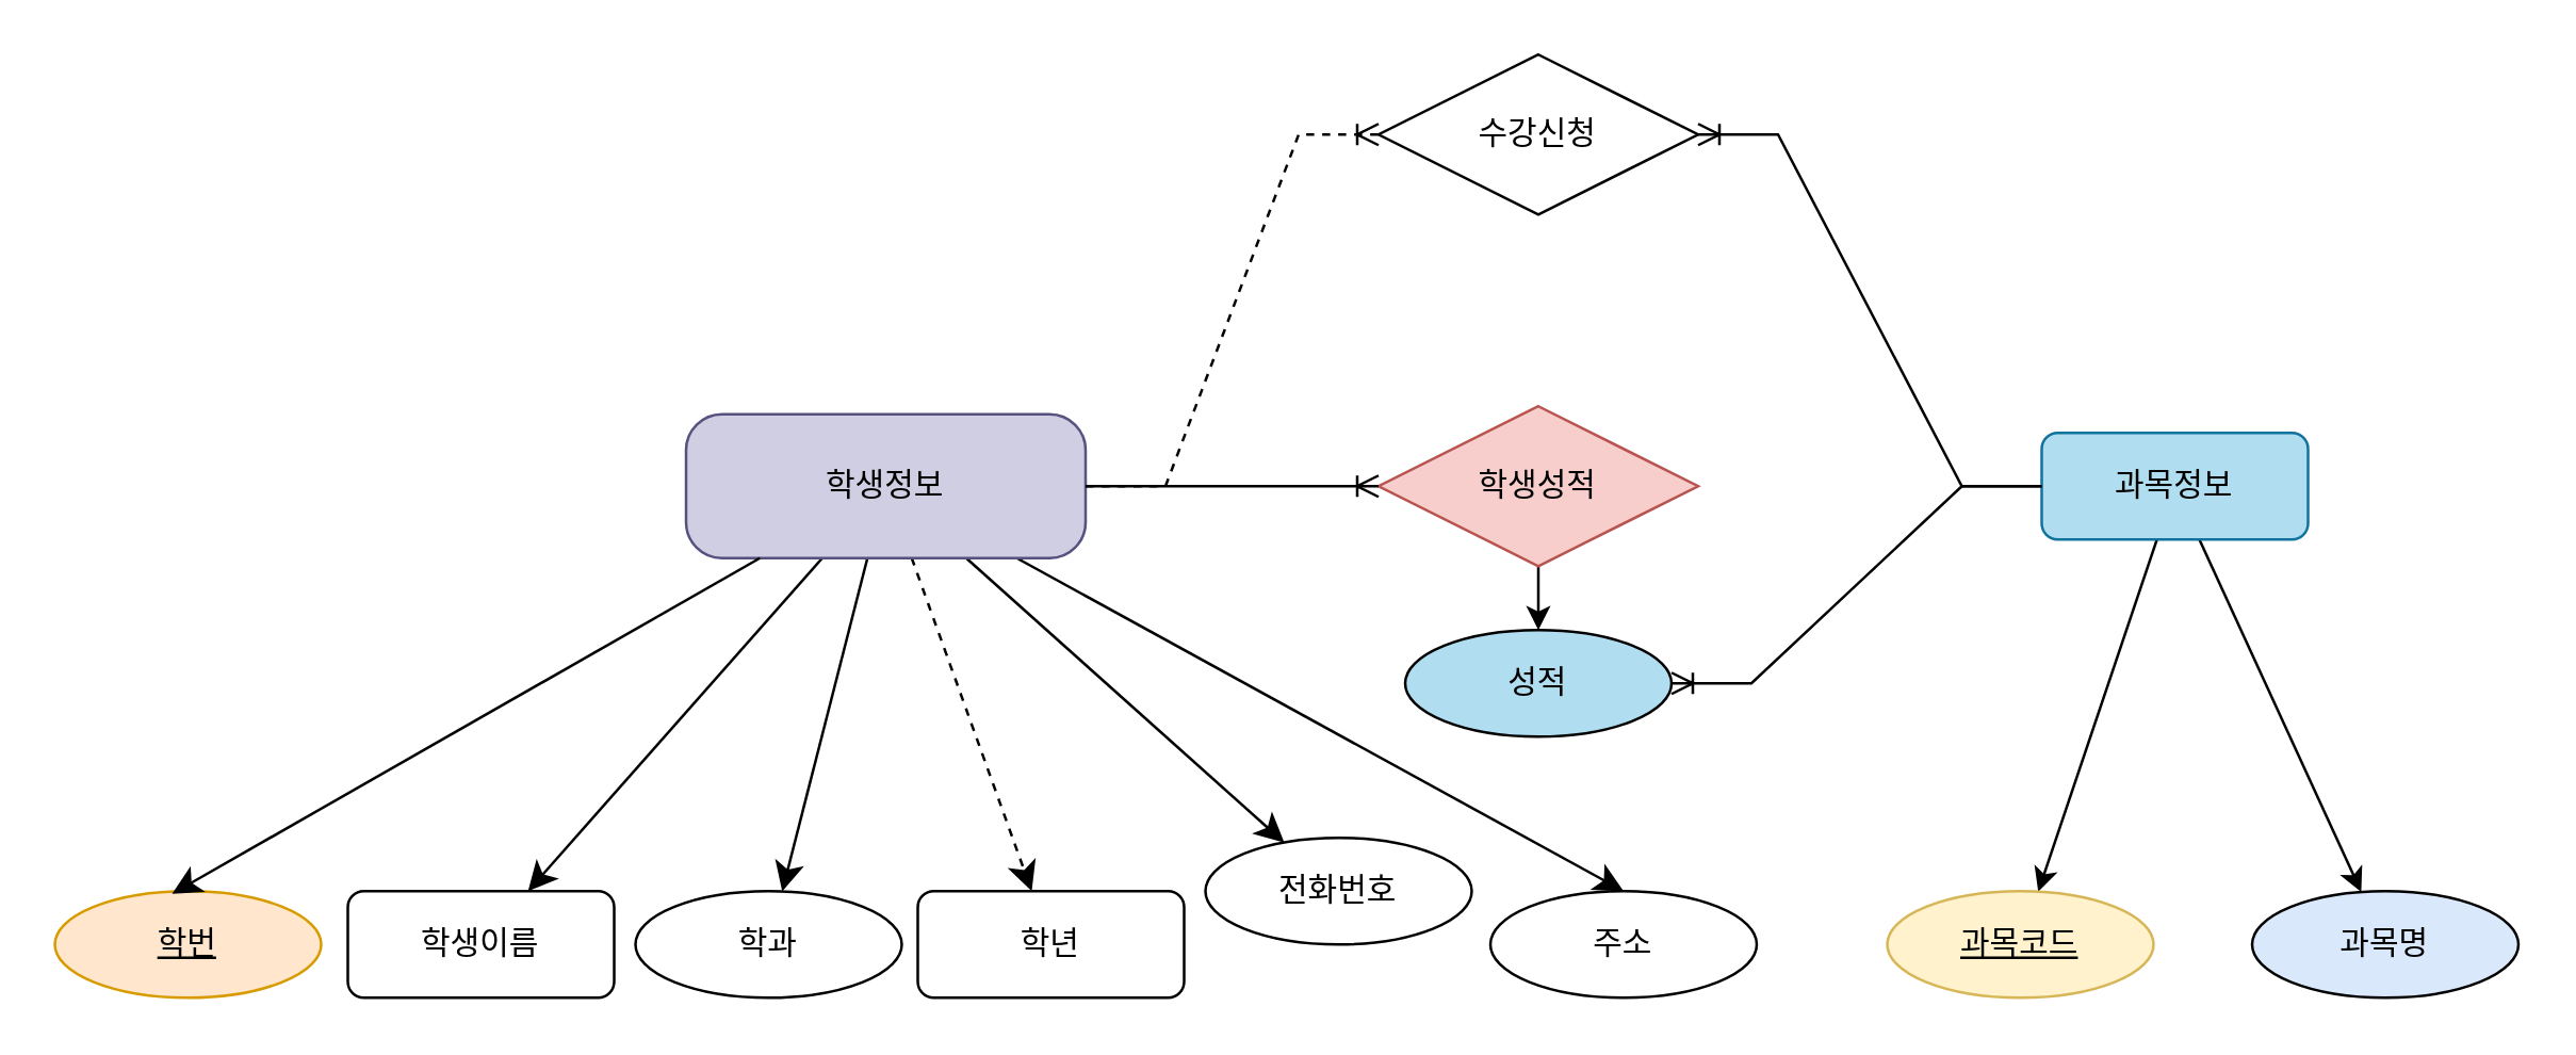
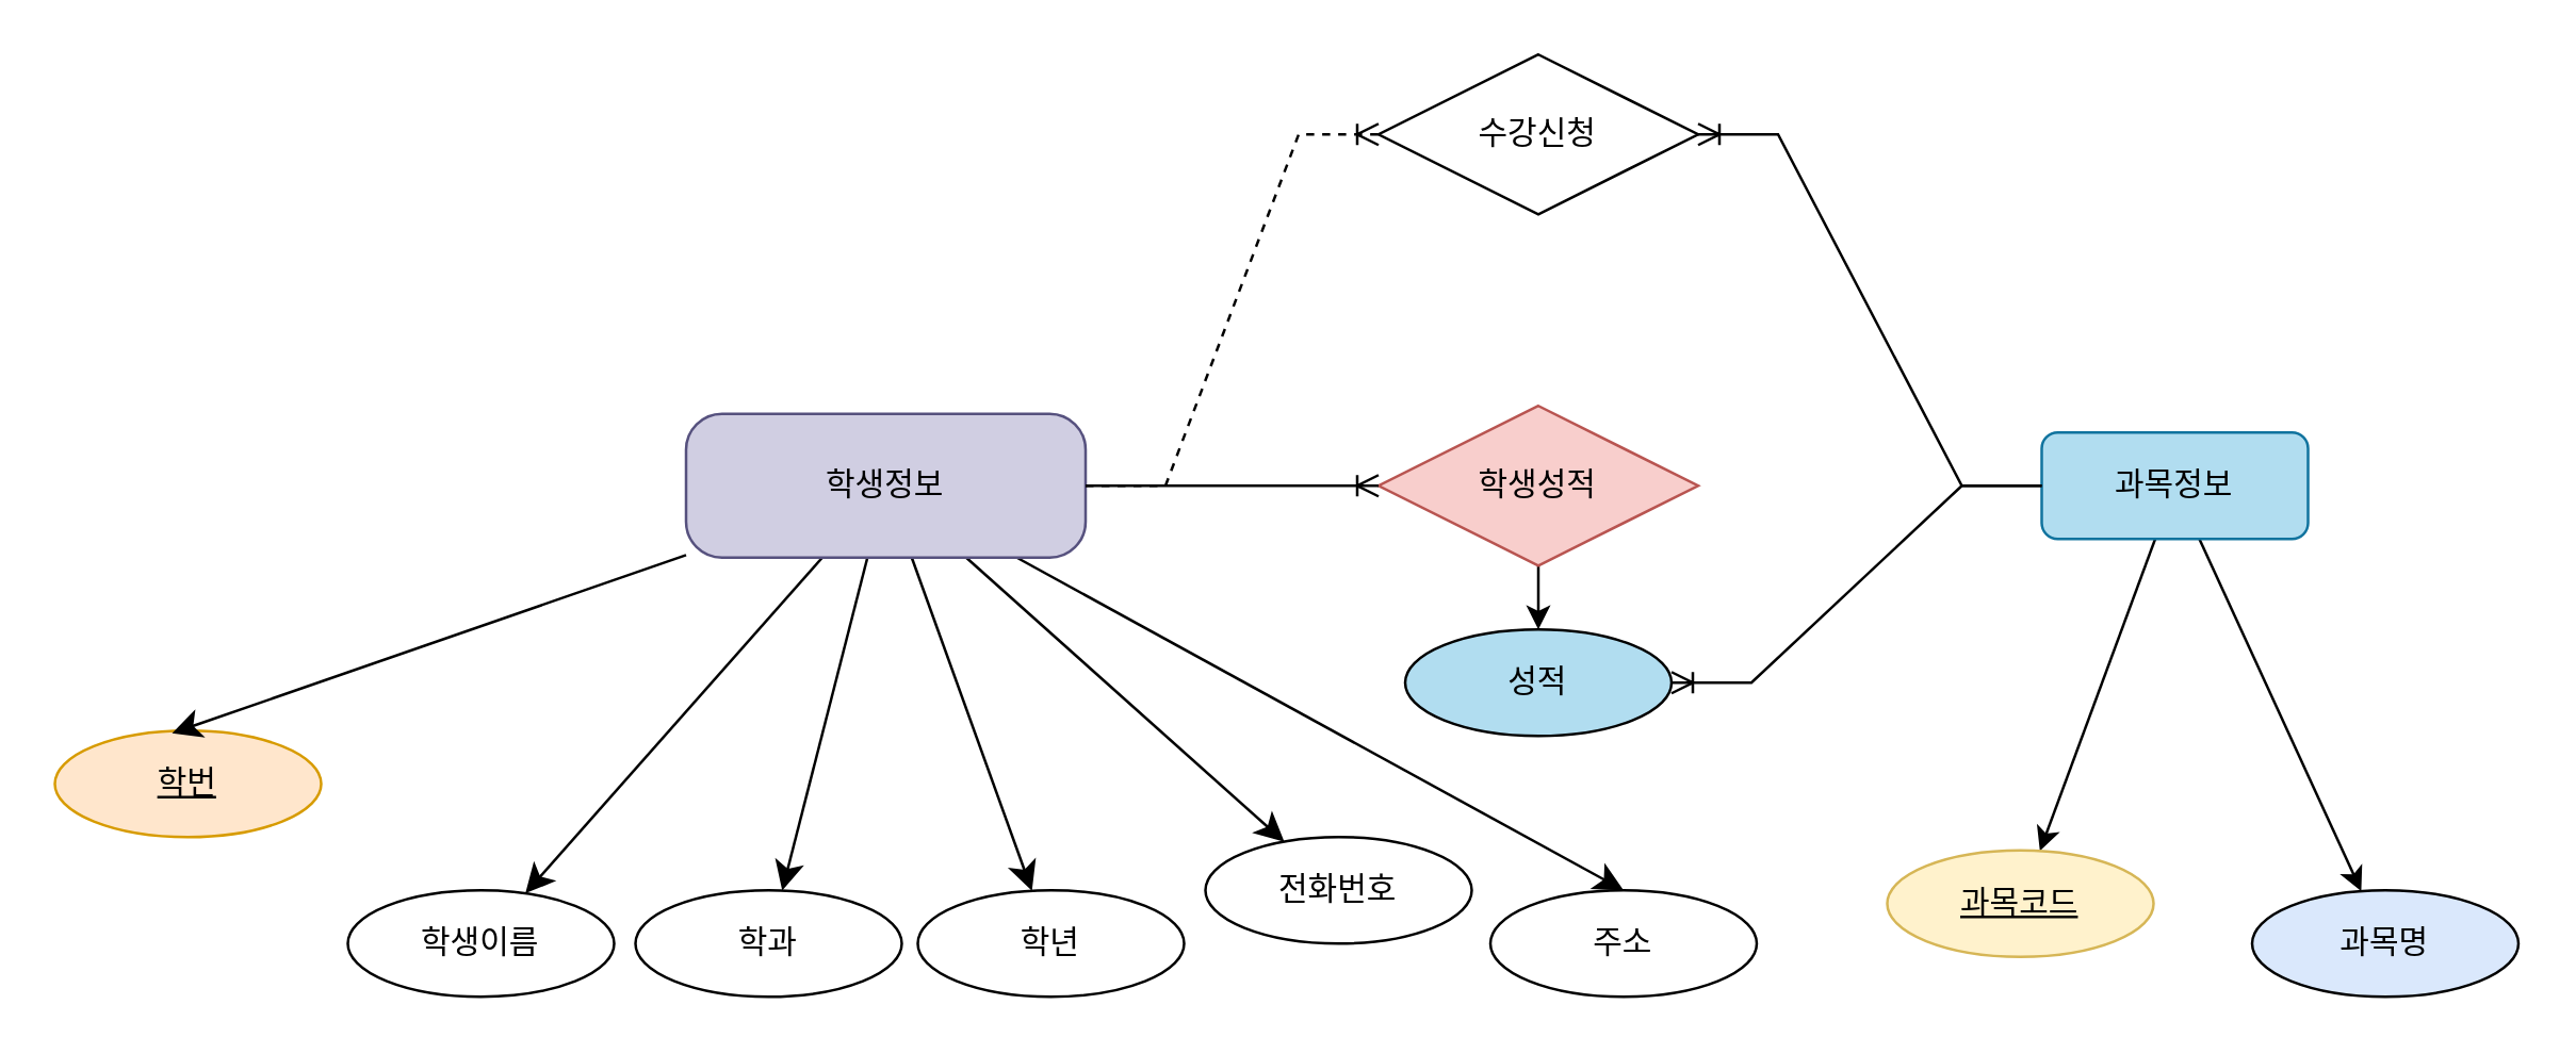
- <mxCell id="10" style="edgeStyle=none;curved=1;rounded=0;orthogonalLoop=1;jettySize=auto;html=1;fontSize=12;startSize=8;endSize=8;labelBackgroundColor=none;fontColor=default;dashed=1;" parent="1" source="13" target="5" edge="1"><mxGeometry relative="1" as="geometry" /></mxCell>
+ <mxCell id="10" style="edgeStyle=none;curved=1;rounded=0;orthogonalLoop=1;jettySize=auto;html=1;fontSize=12;startSize=8;endSize=8;labelBackgroundColor=none;fontColor=default;" parent="1" source="13" target="5" edge="1"><mxGeometry relative="1" as="geometry" /></mxCell>
- <mxCell id="2" value="학번" style="ellipse;whiteSpace=wrap;html=1;align=center;fontStyle=4;flipH=1;labelBackgroundColor=none;fillColor=#ffe6cc;strokeColor=#d79b00;" parent="1" vertex="1"><mxGeometry x="20" y="334" width="100" height="40" as="geometry" /></mxCell>
+ <mxCell id="2" value="학번" style="ellipse;whiteSpace=wrap;html=1;align=center;fontStyle=4;flipH=1;labelBackgroundColor=none;fillColor=#ffe6cc;strokeColor=#d79b00;" parent="1" vertex="1"><mxGeometry x="20" y="274" width="100" height="40" as="geometry" /></mxCell>
- <mxCell id="3" value="학생이름" style="whiteSpace=wrap;html=1;align=center;flipH=1;labelBackgroundColor=none;rounded=1;" parent="1" vertex="1"><mxGeometry x="130" y="334" width="100" height="40" as="geometry" /></mxCell>
+ <mxCell id="3" value="학생이름" style="ellipse;whiteSpace=wrap;html=1;align=center;flipH=1;labelBackgroundColor=none;" parent="1" vertex="1"><mxGeometry x="130" y="334" width="100" height="40" as="geometry" /></mxCell>
- <mxCell id="5" value="학년" style="whiteSpace=wrap;html=1;align=center;flipH=1;labelBackgroundColor=none;rounded=1;" parent="1" vertex="1"><mxGeometry x="344" y="334" width="100" height="40" as="geometry" /></mxCell>
+ <mxCell id="5" value="학년" style="ellipse;whiteSpace=wrap;html=1;align=center;flipH=1;labelBackgroundColor=none;" parent="1" vertex="1"><mxGeometry x="344" y="334" width="100" height="40" as="geometry" /></mxCell>
- <mxCell id="19" value="과목코드" style="ellipse;whiteSpace=wrap;html=1;align=center;fontStyle=4;fillColor=#fff2cc;strokeColor=#d6b656;" parent="1" vertex="1"><mxGeometry x="708" y="334" width="100" height="40" as="geometry" /></mxCell>
+ <mxCell id="19" value="과목코드" style="ellipse;whiteSpace=wrap;html=1;align=center;fontStyle=4;fillColor=#fff2cc;strokeColor=#d6b656;" parent="1" vertex="1"><mxGeometry x="708" y="319" width="100" height="40" as="geometry" /></mxCell>
